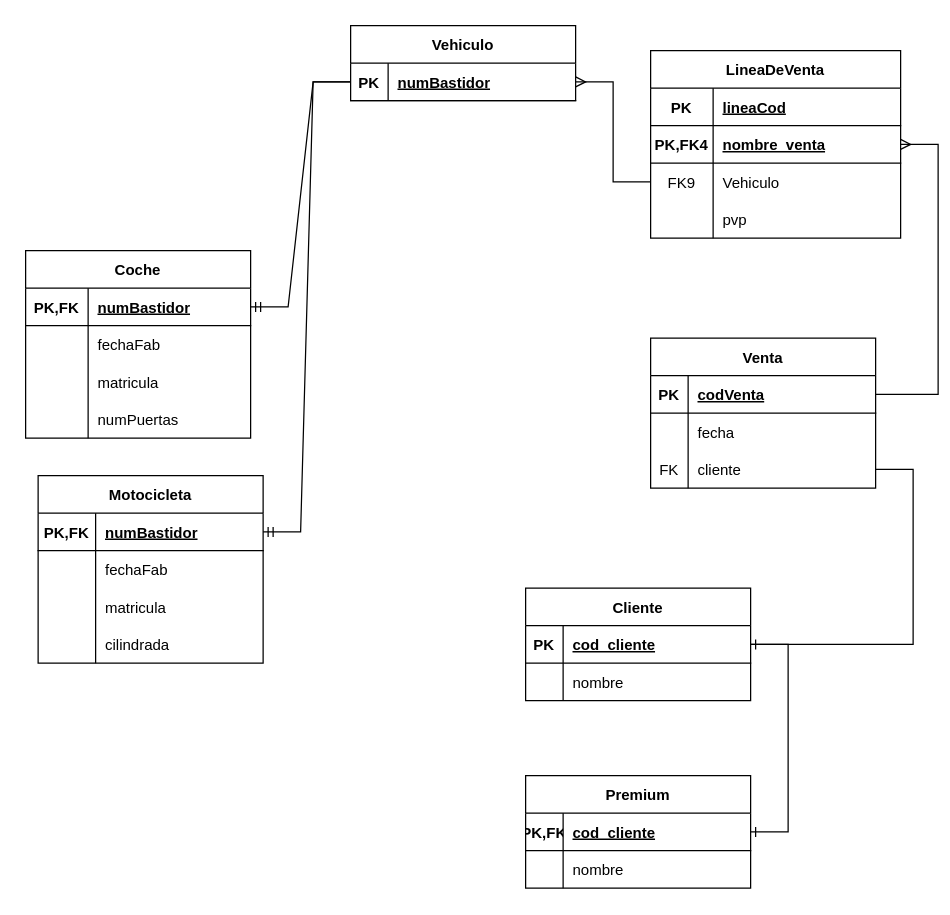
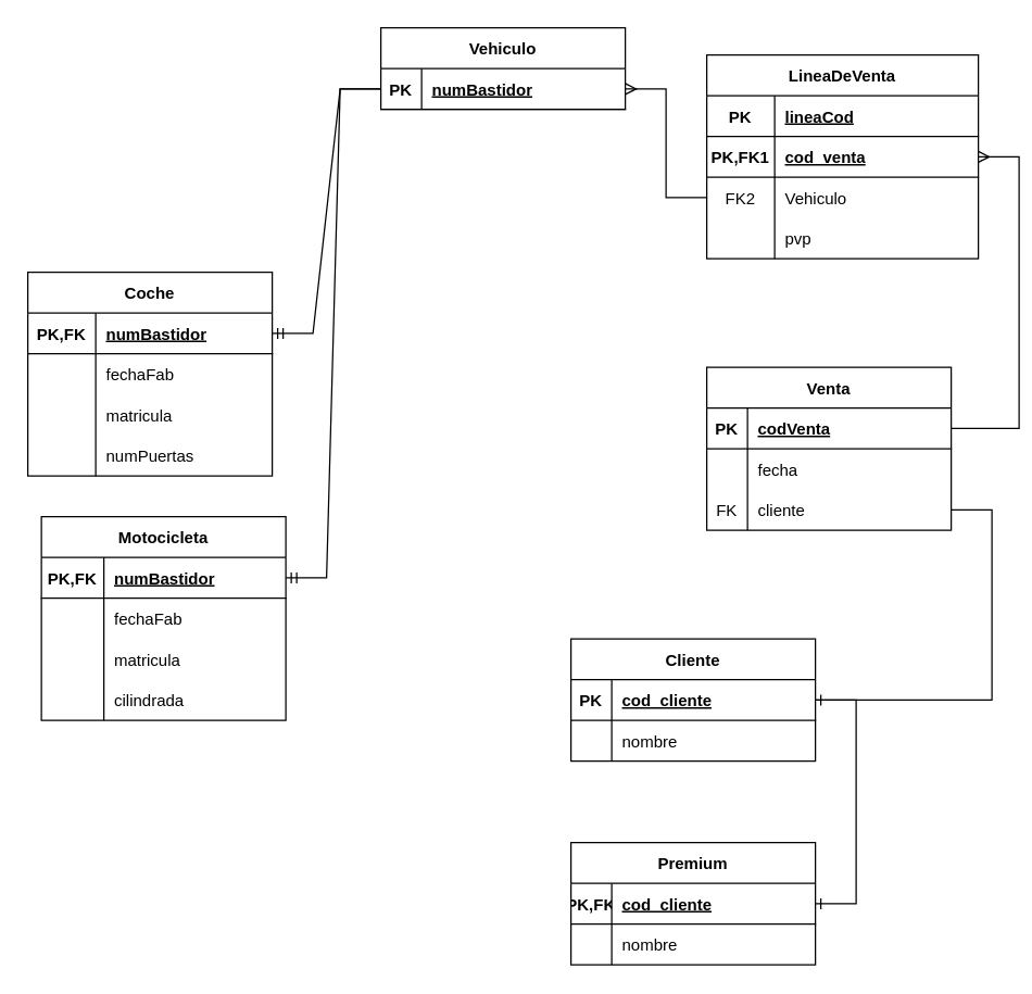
- <mxCell id="24" value="PK,FK4" style="shape=partialRectangle;connectable=0;fillColor=none;top=0;left=0;bottom=0;right=0;fontStyle=1;overflow=hidden;" vertex="1" parent="23"><mxGeometry width="50" height="30" as="geometry"><mxRectangle width="50" height="30" as="alternateBounds" /></mxGeometry></mxCell>
+ <mxCell id="24" value="PK,FK1" style="shape=partialRectangle;connectable=0;fillColor=none;top=0;left=0;bottom=0;right=0;fontStyle=1;overflow=hidden;" vertex="1" parent="23"><mxGeometry width="50" height="30" as="geometry"><mxRectangle width="50" height="30" as="alternateBounds" /></mxGeometry></mxCell>
- <mxCell id="25" value="nombre_venta" style="shape=partialRectangle;connectable=0;fillColor=none;top=0;left=0;bottom=0;right=0;align=left;spacingLeft=6;fontStyle=5;overflow=hidden;" vertex="1" parent="23"><mxGeometry x="50" width="150" height="30" as="geometry"><mxRectangle width="150" height="30" as="alternateBounds" /></mxGeometry></mxCell>
+ <mxCell id="25" value="cod_venta" style="shape=partialRectangle;connectable=0;fillColor=none;top=0;left=0;bottom=0;right=0;align=left;spacingLeft=6;fontStyle=5;overflow=hidden;" vertex="1" parent="23"><mxGeometry x="50" width="150" height="30" as="geometry"><mxRectangle width="150" height="30" as="alternateBounds" /></mxGeometry></mxCell>
- <mxCell id="27" value="FK9" style="shape=partialRectangle;connectable=0;fillColor=none;top=0;left=0;bottom=0;right=0;editable=1;overflow=hidden;" vertex="1" parent="26"><mxGeometry width="50" height="30" as="geometry"><mxRectangle width="50" height="30" as="alternateBounds" /></mxGeometry></mxCell>
+ <mxCell id="27" value="FK2" style="shape=partialRectangle;connectable=0;fillColor=none;top=0;left=0;bottom=0;right=0;editable=1;overflow=hidden;" vertex="1" parent="26"><mxGeometry width="50" height="30" as="geometry"><mxRectangle width="50" height="30" as="alternateBounds" /></mxGeometry></mxCell>
